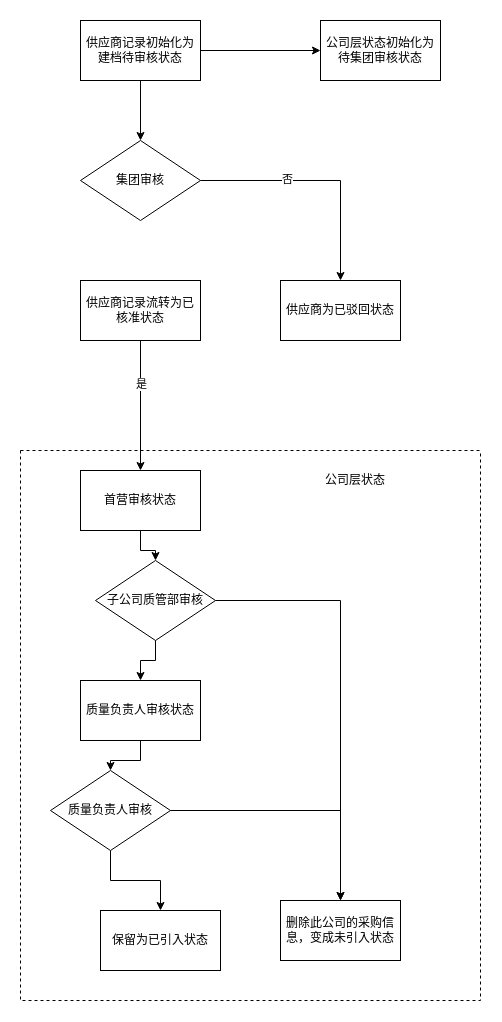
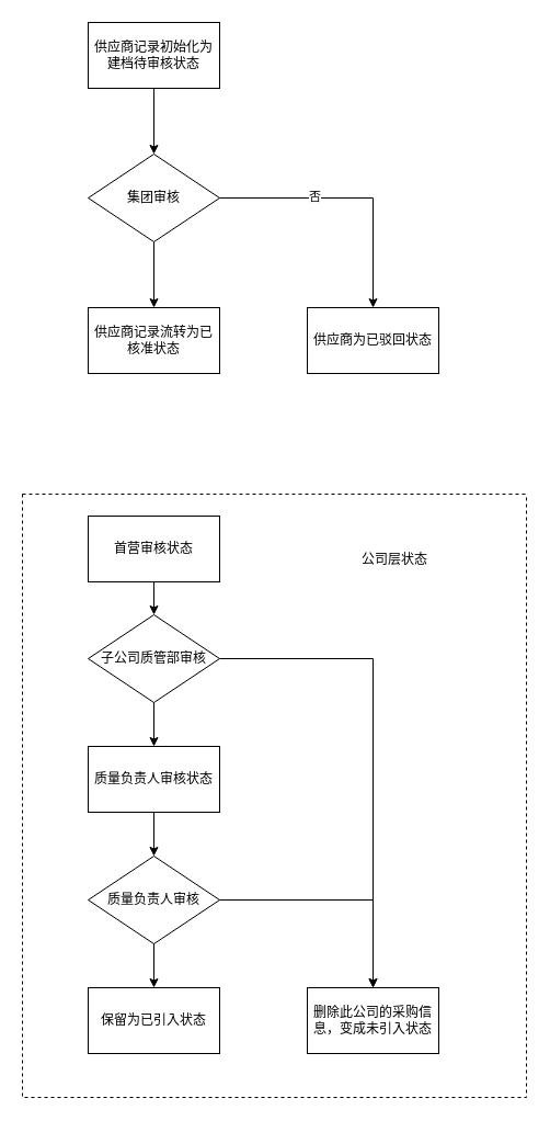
- <mxCell id="3" style="edgeStyle=orthogonalEdgeStyle;rounded=0;orthogonalLoop=1;jettySize=auto;html=1;entryX=0;entryY=0.5;entryDx=0;entryDy=0;" edge="1" parent="1" source="4" target="27"><mxGeometry relative="1" as="geometry" /></mxCell>
- <mxCell id="27" value="公司层状态初始化为待集团审核状态" style="rounded=0;whiteSpace=wrap;html=1;" vertex="1" parent="1"><mxGeometry x="320" y="20" width="120" height="60" as="geometry" /></mxCell>
+ <mxCell id="5" value="" style="edgeStyle=orthogonalEdgeStyle;rounded=0;orthogonalLoop=1;jettySize=auto;html=1;" parent="1" source="8" target="11" edge="1"><mxGeometry relative="1" as="geometry" /></mxCell>
- <mxCell id="9" style="edgeStyle=orthogonalEdgeStyle;rounded=0;orthogonalLoop=1;jettySize=auto;html=1;" parent="1" source="11" target="19" edge="1"><mxGeometry relative="1" as="geometry" /></mxCell>
- <mxCell id="10" value="是" style="edgeLabel;html=1;align=center;verticalAlign=middle;resizable=0;points=[];" parent="9" vertex="1" connectable="0"><mxGeometry x="-0.339" relative="1" as="geometry"><mxPoint as="offset" /></mxGeometry></mxCell>
- <mxCell id="25" value="公司层状态" style="text;html=1;strokeColor=none;fillColor=none;align=center;verticalAlign=middle;whiteSpace=wrap;rounded=0;" parent="12" vertex="1"><mxGeometry x="250" y="20" width="170" height="20" as="geometry" /></mxCell>
+ <mxCell id="25" value="公司层状态" style="text;html=1;strokeColor=none;fillColor=none;align=center;verticalAlign=middle;whiteSpace=wrap;rounded=0;" parent="12" vertex="1"><mxGeometry x="255" y="50" width="170" height="20" as="geometry" /></mxCell>
- <mxCell id="15" value="子公司质管部审核" style="rhombus;whiteSpace=wrap;html=1;fillColor=none;" parent="12" vertex="1"><mxGeometry x="75" y="110" width="120" height="80" as="geometry" /></mxCell>
+ <mxCell id="15" value="子公司质管部审核" style="rhombus;whiteSpace=wrap;html=1;fillColor=none;" parent="12" vertex="1"><mxGeometry x="60" y="110" width="120" height="80" as="geometry" /></mxCell>
- <mxCell id="22" value="质量负责人审核" style="rhombus;whiteSpace=wrap;html=1;fillColor=none;gradientColor=none;" parent="12" vertex="1"><mxGeometry x="30" y="320" width="120" height="80" as="geometry" /></mxCell>
+ <mxCell id="22" value="质量负责人审核" style="rhombus;whiteSpace=wrap;html=1;fillColor=none;gradientColor=none;" parent="12" vertex="1"><mxGeometry x="60" y="330" width="120" height="80" as="geometry" /></mxCell>
- <mxCell id="23" value="保留为已引入状态" style="rounded=0;whiteSpace=wrap;html=1;fillColor=none;gradientColor=none;" parent="12" vertex="1"><mxGeometry x="80" y="460" width="120" height="60" as="geometry" /></mxCell>
+ <mxCell id="23" value="保留为已引入状态" style="rounded=0;whiteSpace=wrap;html=1;fillColor=none;gradientColor=none;" parent="12" vertex="1"><mxGeometry x="60" y="450" width="120" height="60" as="geometry" /></mxCell>
